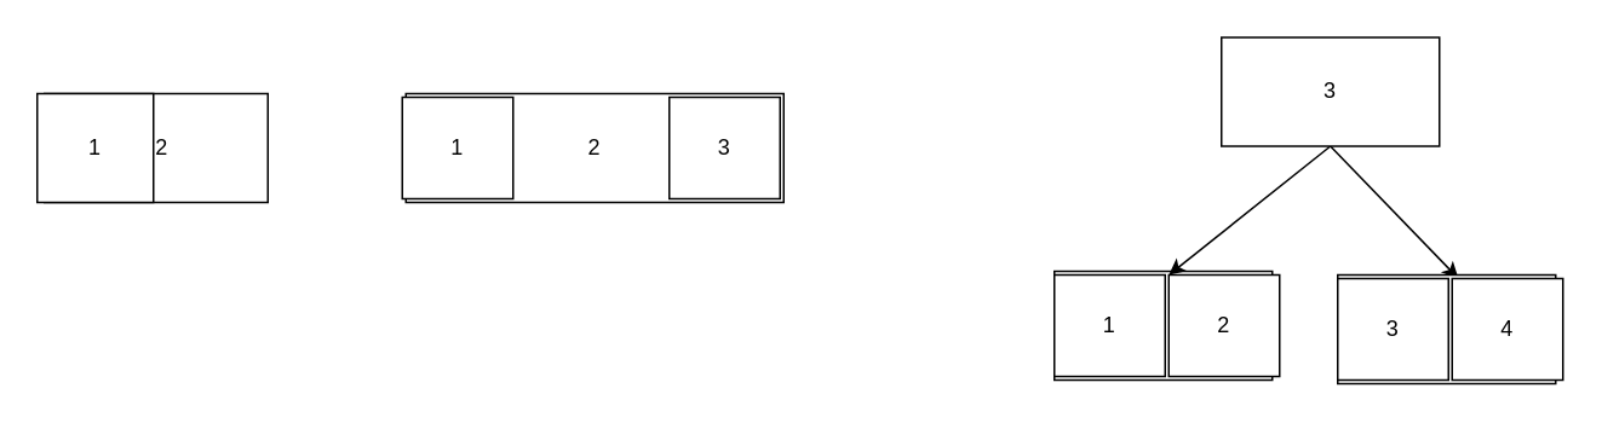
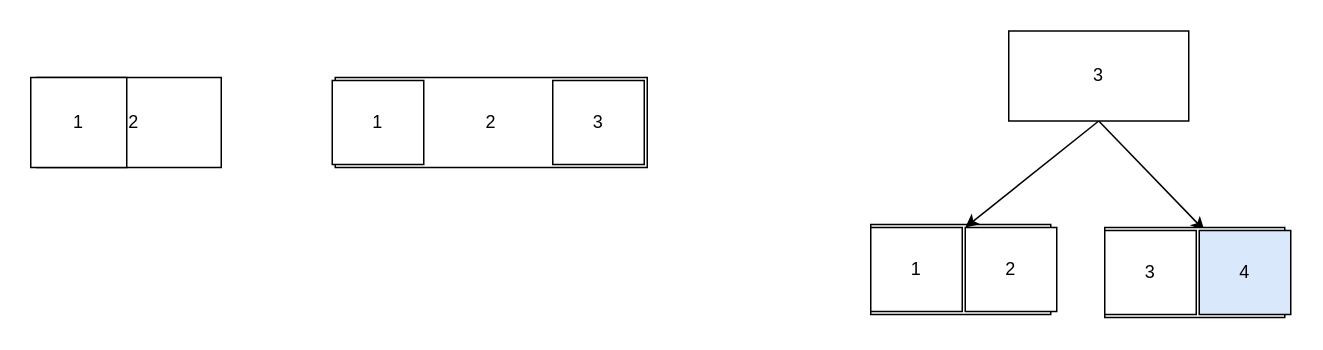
- <mxCell id="15" value="4" style="rounded=0;whiteSpace=wrap;html=1;" vertex="1" parent="1"><mxGeometry x="799" y="153" width="61" height="56" as="geometry" /></mxCell>
+ <mxCell id="15" value="4" style="rounded=0;whiteSpace=wrap;html=1;fillColor=#dae8fc;" vertex="1" parent="1"><mxGeometry x="799" y="153" width="61" height="56" as="geometry" /></mxCell>
